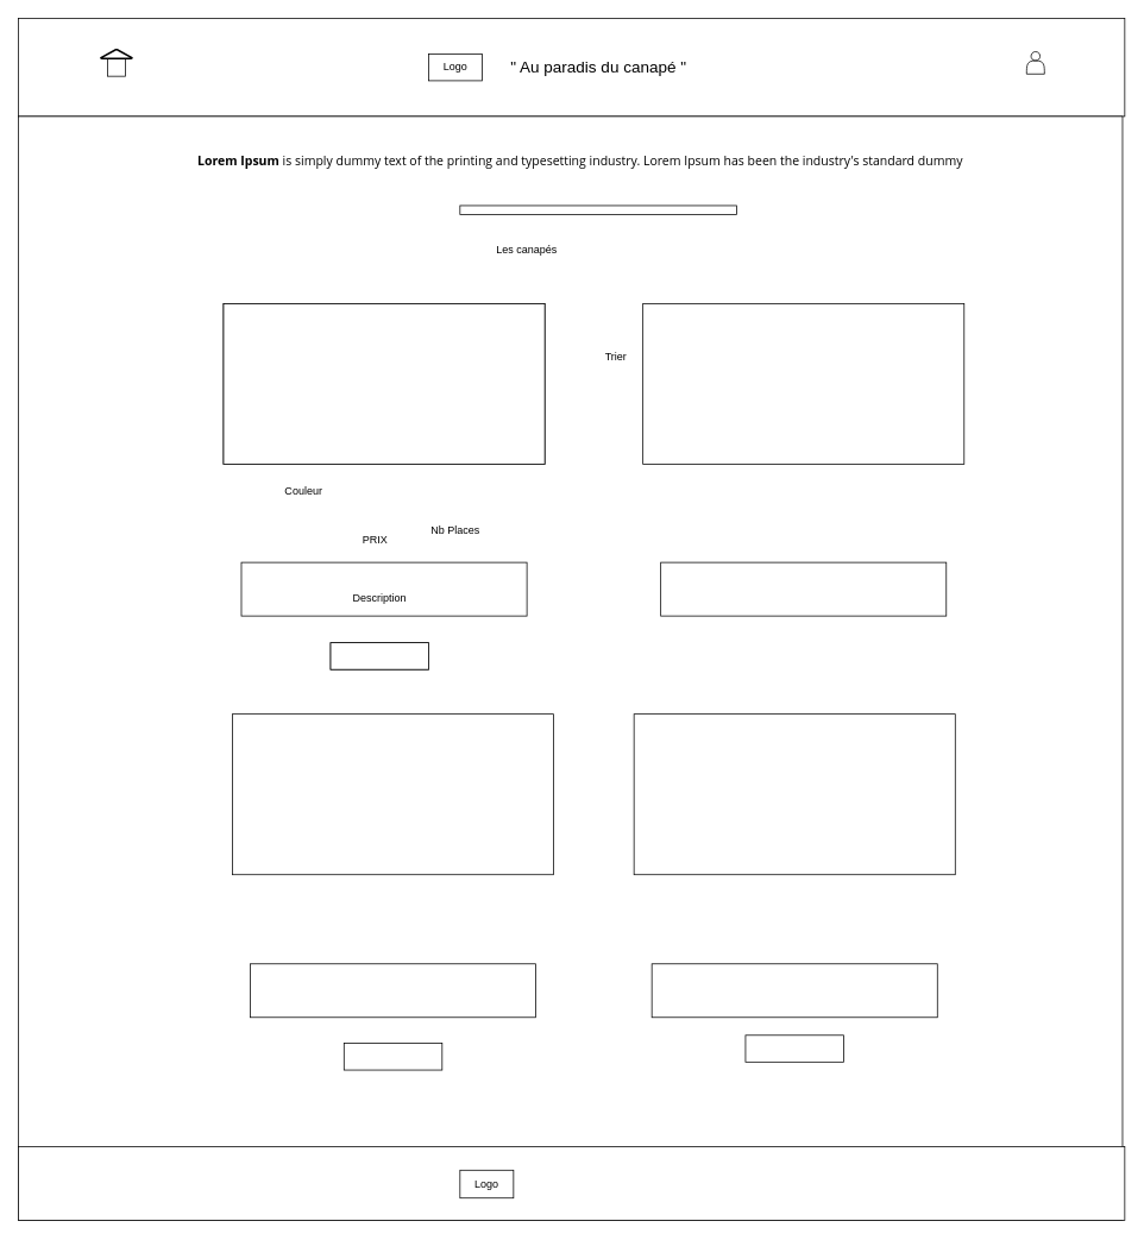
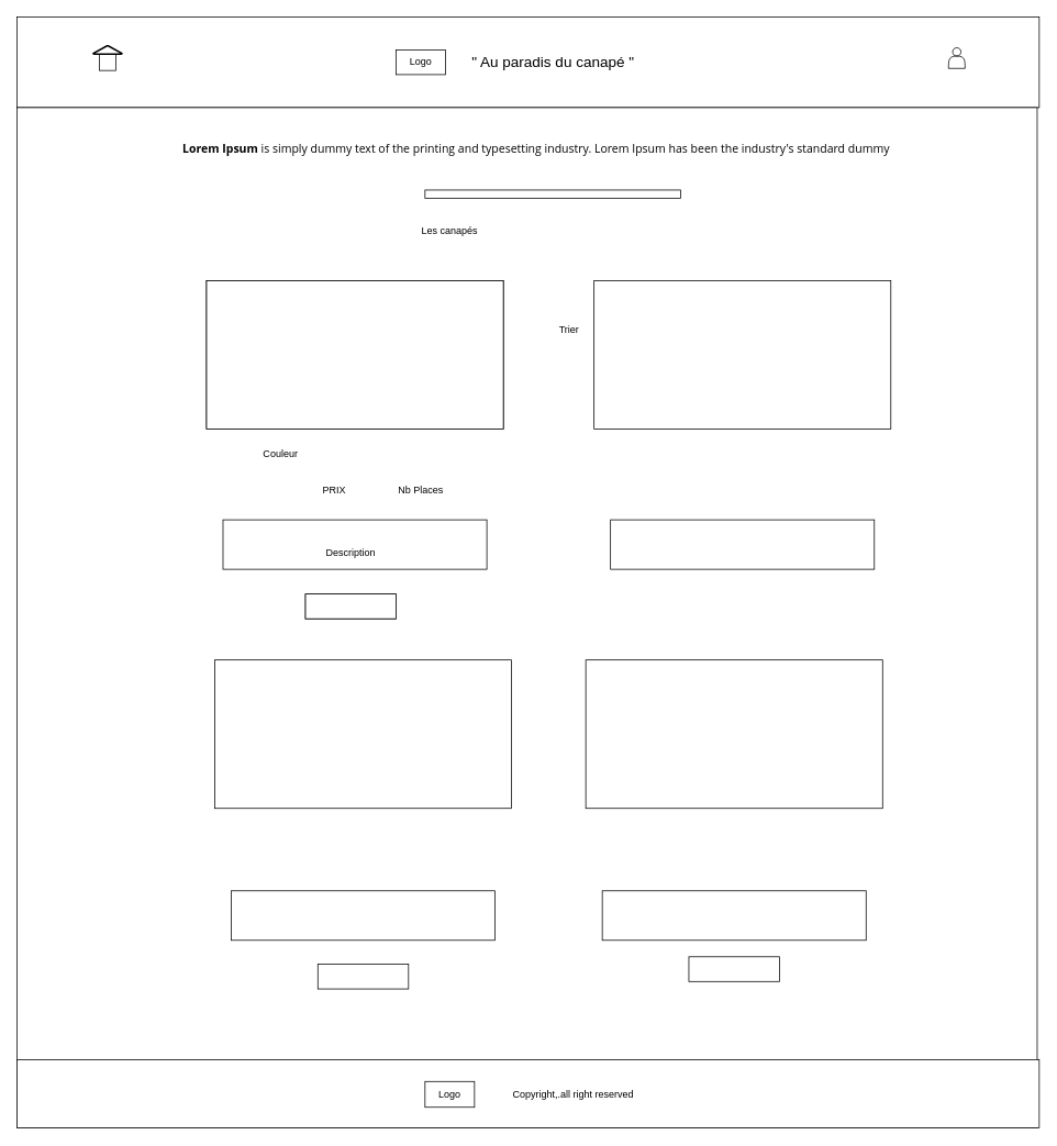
- <mxCell id="33" value="Les canapés" style="text;html=1;strokeColor=none;fillColor=none;align=center;verticalAlign=middle;whiteSpace=wrap;rounded=0;" vertex="1" parent="1"><mxGeometry x="530" y="260" width="120" height="40" as="geometry" /></mxCell>
+ <mxCell id="33" value="Les canapés" style="text;html=1;strokeColor=none;fillColor=none;align=center;verticalAlign=middle;whiteSpace=wrap;rounded=0;" vertex="1" parent="1"><mxGeometry x="485" y="260" width="120" height="40" as="geometry" /></mxCell>
- <mxCell id="17" value="PRIX" style="text;html=1;strokeColor=none;fillColor=none;align=center;verticalAlign=middle;whiteSpace=wrap;rounded=0;" vertex="1" parent="1"><mxGeometry x="400" y="594.5" width="40" height="20" as="geometry" /></mxCell>
+ <mxCell id="17" value="PRIX" style="text;html=1;strokeColor=none;fillColor=none;align=center;verticalAlign=middle;whiteSpace=wrap;rounded=0;" vertex="1" parent="1"><mxGeometry x="385" y="584.5" width="40" height="20" as="geometry" /></mxCell>
+ <mxCell id="11" value="Copyright,.all right reserved" style="text;html=1;strokeColor=none;fillColor=none;align=center;verticalAlign=middle;whiteSpace=wrap;rounded=0;" vertex="1" parent="1"><mxGeometry x="610" y="1312.5" width="170" height="30" as="geometry" /></mxCell>
